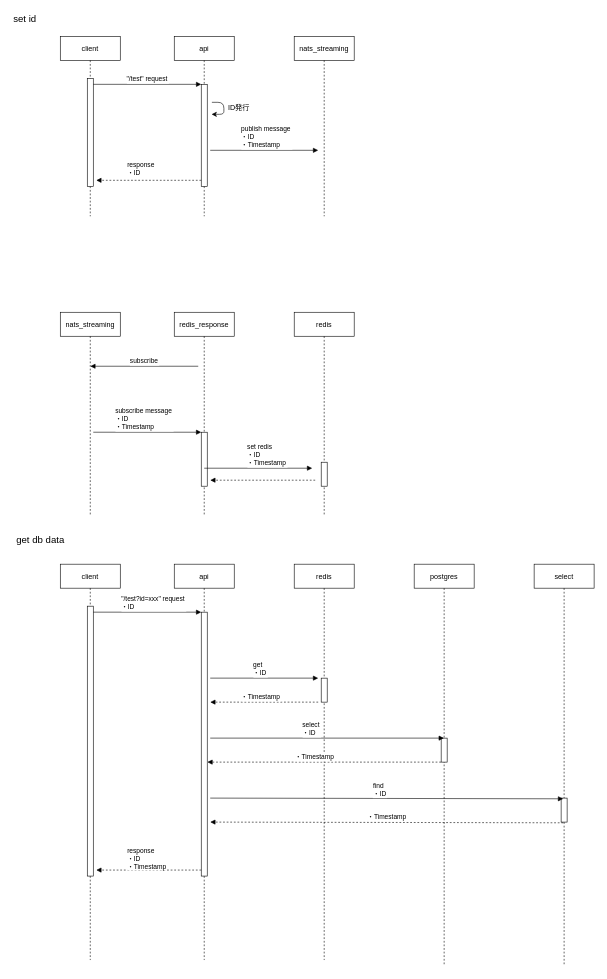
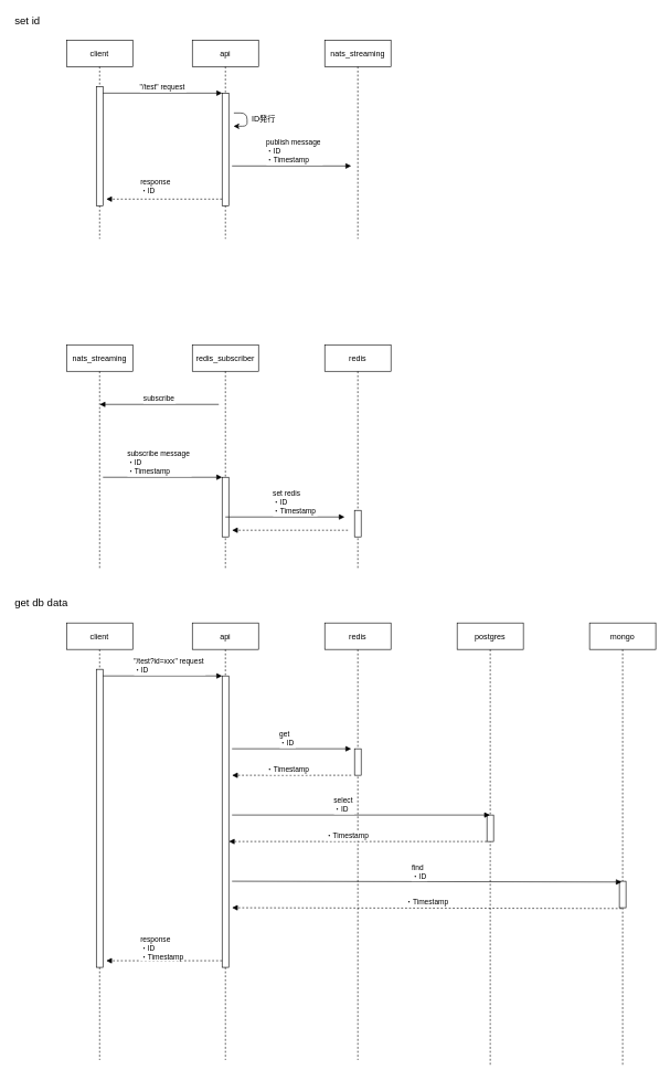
- <mxCell id="15" value="redis_response" style="shape=umlLifeline;perimeter=lifelinePerimeter;container=1;collapsible=0;recursiveResize=0;rounded=0;shadow=0;strokeWidth=1;" vertex="1" parent="1"><mxGeometry x="290" y="520" width="100" height="340" as="geometry" /></mxCell>
+ <mxCell id="15" value="redis_subscriber" style="shape=umlLifeline;perimeter=lifelinePerimeter;container=1;collapsible=0;recursiveResize=0;rounded=0;shadow=0;strokeWidth=1;" vertex="1" parent="1"><mxGeometry x="290" y="520" width="100" height="340" as="geometry" /></mxCell>
- <mxCell id="33" value="get db data" style="text;html=1;strokeColor=none;fillColor=none;align=left;verticalAlign=middle;whiteSpace=wrap;rounded=0;fontSize=16;" vertex="1" parent="1"><mxGeometry x="25" y="890" width="140" height="20" as="geometry" /></mxCell>
+ <mxCell id="33" value="get db data" style="text;html=1;strokeColor=none;fillColor=none;align=left;verticalAlign=middle;whiteSpace=wrap;rounded=0;fontSize=16;" vertex="1" parent="1"><mxGeometry x="20" y="900" width="140" height="20" as="geometry" /></mxCell>
- <mxCell id="36" value="select" style="shape=umlLifeline;perimeter=lifelinePerimeter;container=1;collapsible=0;recursiveResize=0;rounded=0;shadow=0;strokeWidth=1;" vertex="1" parent="1"><mxGeometry x="890" y="940" width="100" height="670" as="geometry" /></mxCell>
+ <mxCell id="36" value="mongo" style="shape=umlLifeline;perimeter=lifelinePerimeter;container=1;collapsible=0;recursiveResize=0;rounded=0;shadow=0;strokeWidth=1;" vertex="1" parent="1"><mxGeometry x="890" y="940" width="100" height="670" as="geometry" /></mxCell>
